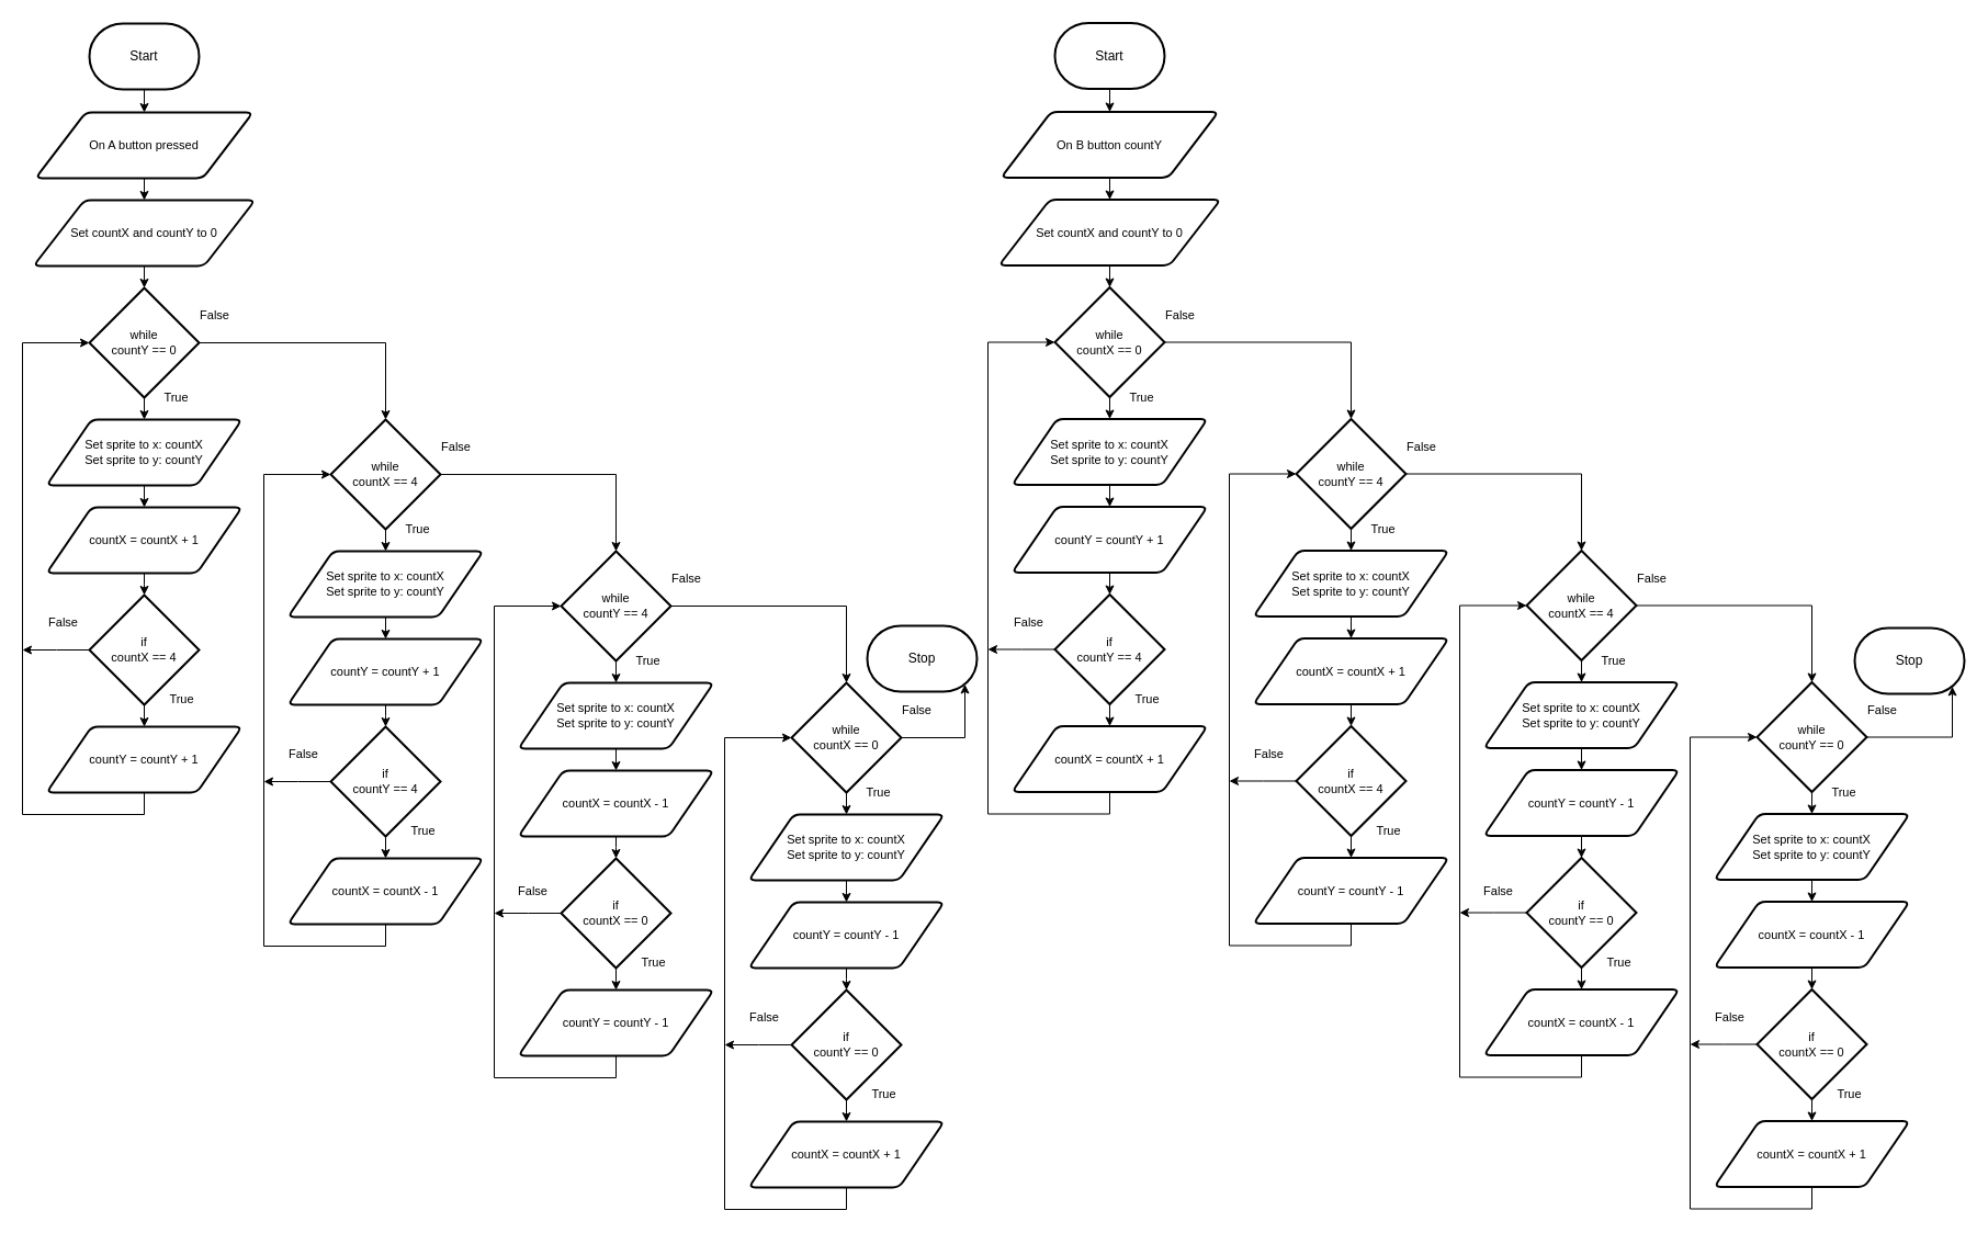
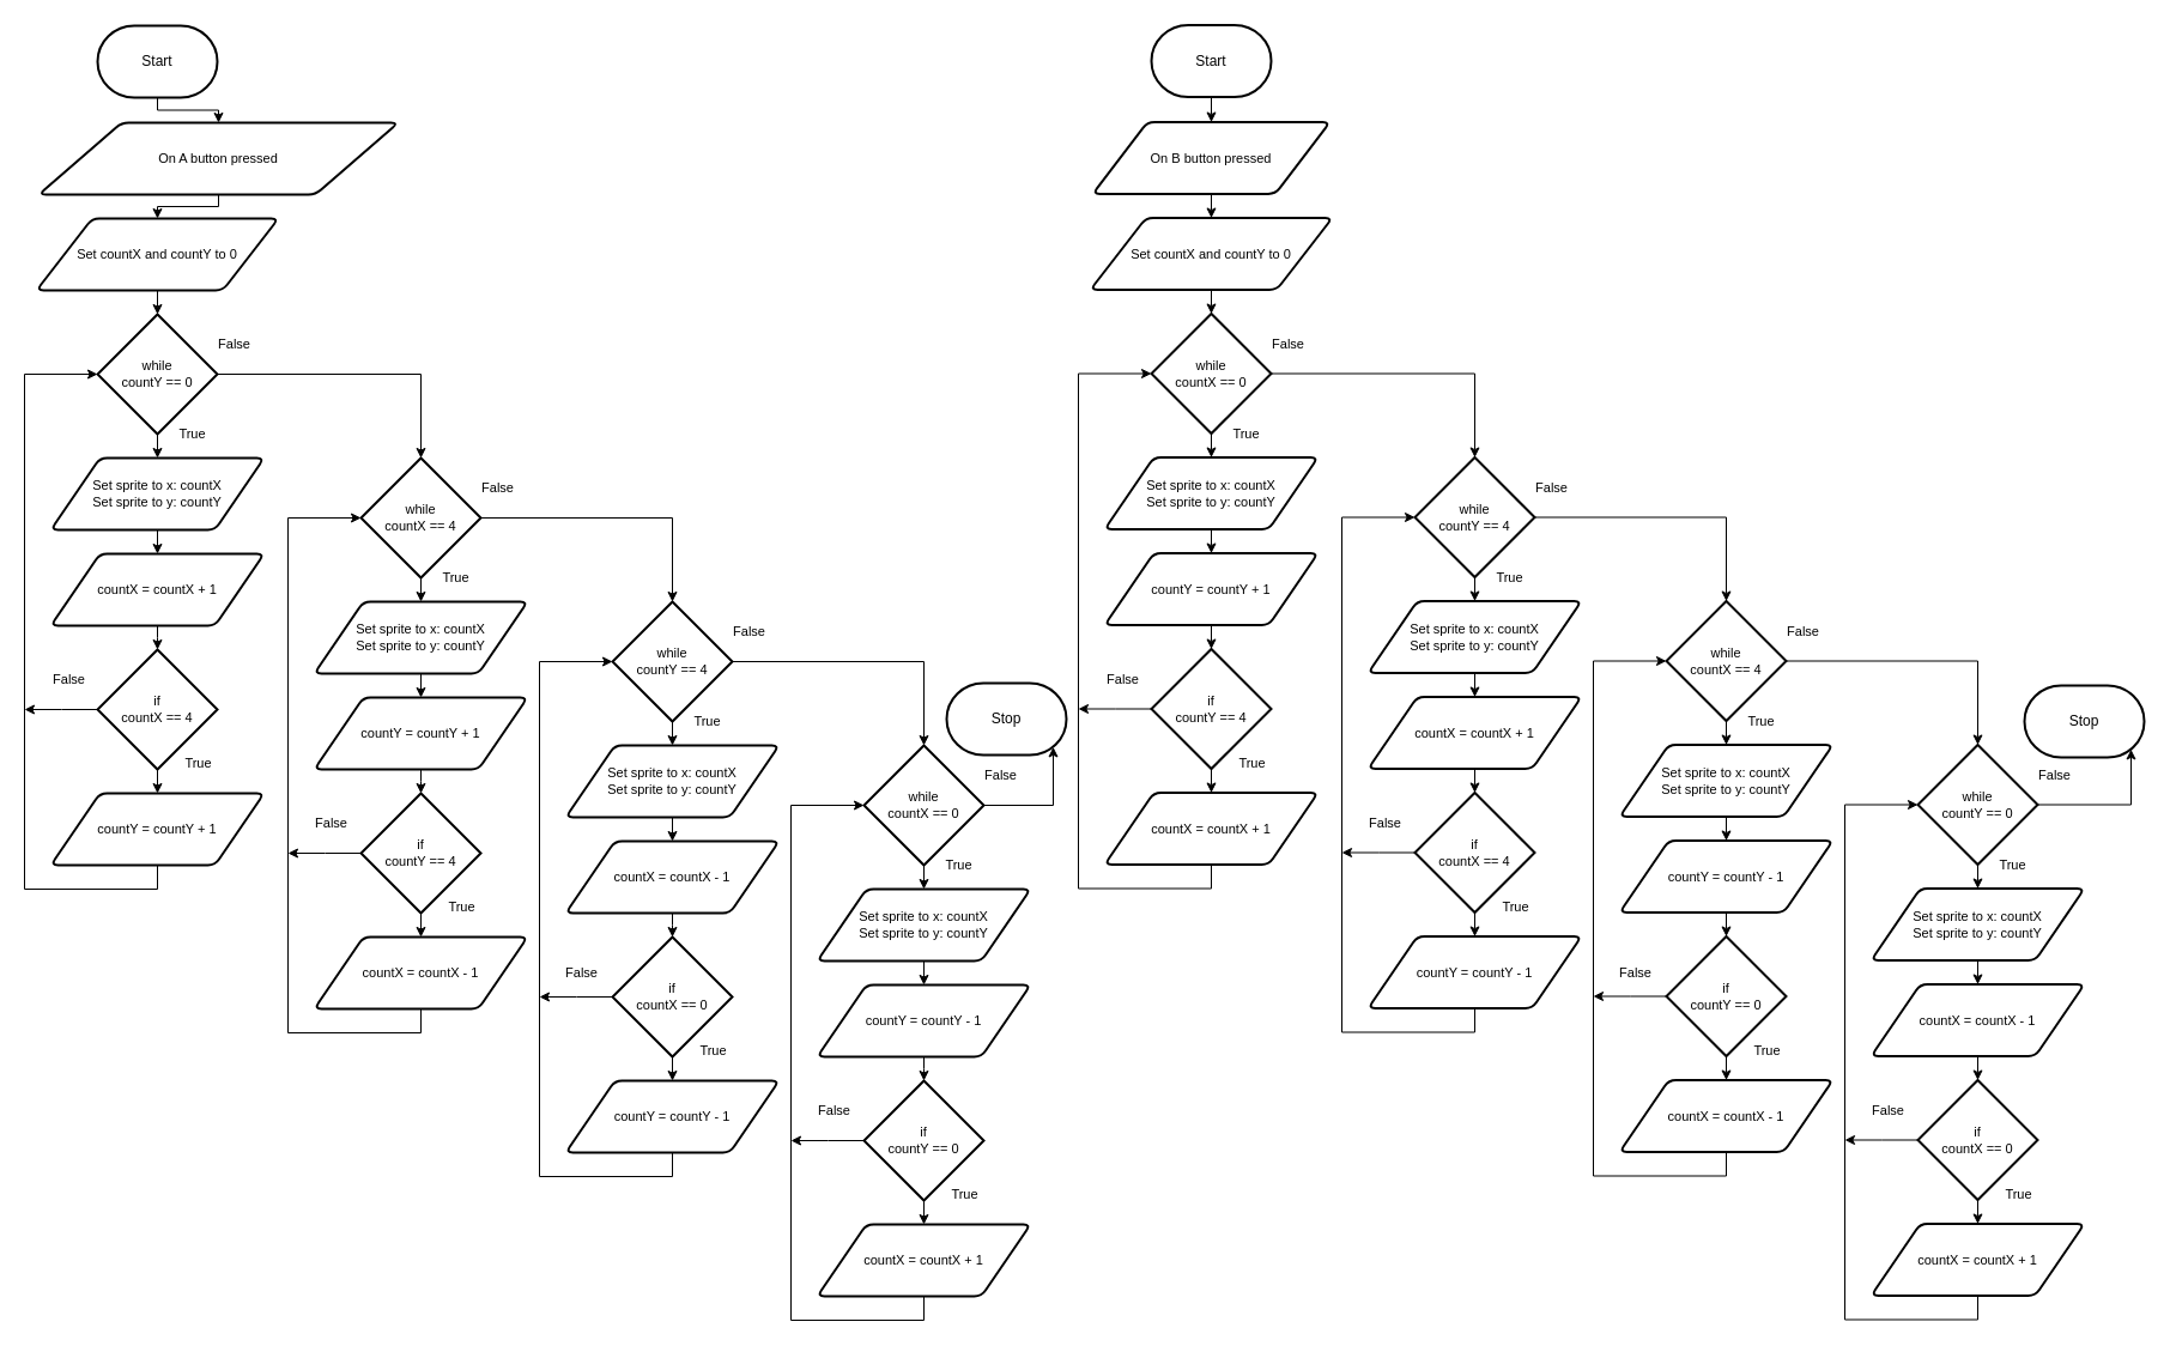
- <mxCell id="5" value="On A button pressed" style="shape=parallelogram;html=1;strokeWidth=2;perimeter=parallelogramPerimeter;whiteSpace=wrap;rounded=1;arcSize=12;size=0.23;fontFamily=Helvetica;fontSize=11;fontColor=default;" parent="1" vertex="1"><mxGeometry x="32" y="102" width="198" height="60" as="geometry" /></mxCell>
+ <mxCell id="5" value="On A button pressed" style="shape=parallelogram;html=1;strokeWidth=2;perimeter=parallelogramPerimeter;whiteSpace=wrap;rounded=1;arcSize=12;size=0.23;fontFamily=Helvetica;fontSize=11;fontColor=default;" parent="1" vertex="1"><mxGeometry x="32" y="102" width="300" height="60" as="geometry" /></mxCell>
- <mxCell id="75" value="On B button countY" style="shape=parallelogram;html=1;strokeWidth=2;perimeter=parallelogramPerimeter;whiteSpace=wrap;rounded=1;arcSize=12;size=0.23;fontFamily=Helvetica;fontSize=11;fontColor=default;" parent="1" vertex="1"><mxGeometry x="912" y="101.5" width="198" height="60" as="geometry" /></mxCell>
+ <mxCell id="75" value="On B button pressed" style="shape=parallelogram;html=1;strokeWidth=2;perimeter=parallelogramPerimeter;whiteSpace=wrap;rounded=1;arcSize=12;size=0.23;fontFamily=Helvetica;fontSize=11;fontColor=default;" parent="1" vertex="1"><mxGeometry x="912" y="101.5" width="198" height="60" as="geometry" /></mxCell>
